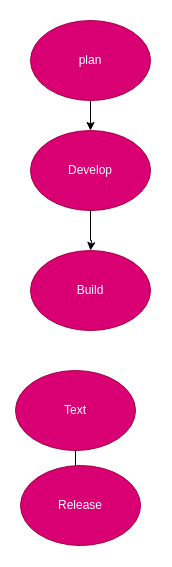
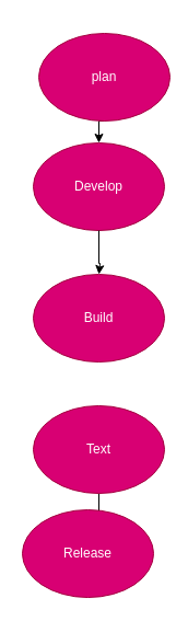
- <mxCell id="3" value="plan" style="ellipse;whiteSpace=wrap;html=1;fillColor=#d80073;fontColor=#ffffff;strokeColor=#A50040;" vertex="1" parent="1"><mxGeometry x="30" y="20" width="120" height="80" as="geometry" /></mxCell>
+ <mxCell id="3" value="plan" style="ellipse;whiteSpace=wrap;html=1;fillColor=#d80073;fontColor=#ffffff;strokeColor=#A50040;" vertex="1" parent="1"><mxGeometry x="35" y="30" width="120" height="80" as="geometry" /></mxCell>
- <mxCell id="9" value="Text" style="ellipse;whiteSpace=wrap;html=1;fillColor=#d80073;fontColor=#ffffff;strokeColor=#A50040;" vertex="1" parent="1"><mxGeometry x="15" y="370" width="120" height="80" as="geometry" /></mxCell>
+ <mxCell id="9" value="Text" style="ellipse;whiteSpace=wrap;html=1;fillColor=#d80073;fontColor=#ffffff;strokeColor=#A50040;" vertex="1" parent="1"><mxGeometry x="30" y="370" width="120" height="80" as="geometry" /></mxCell>
